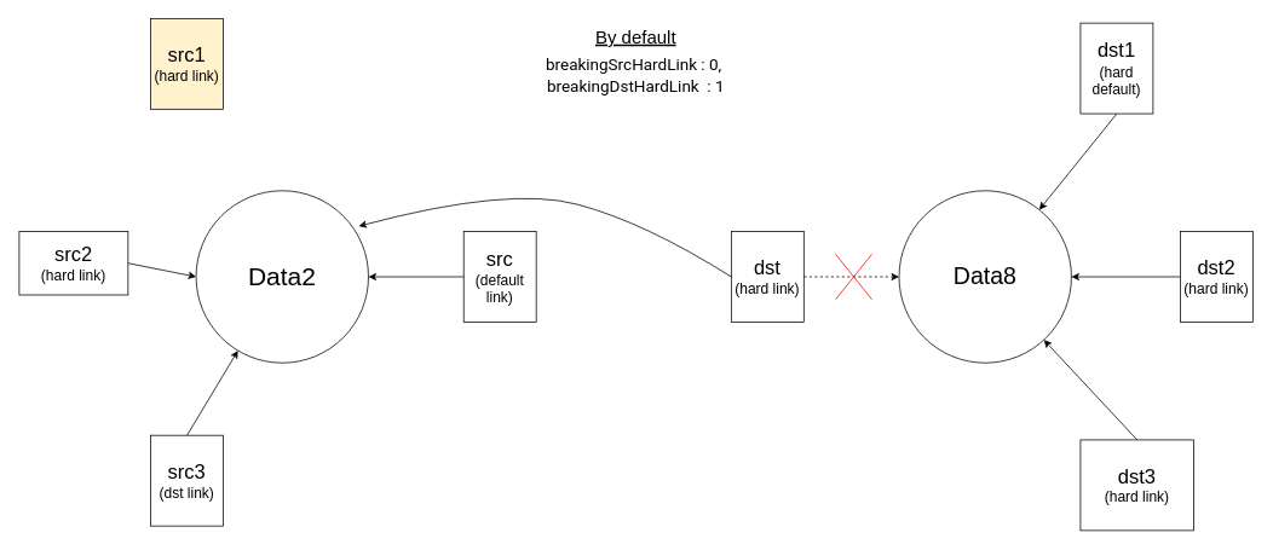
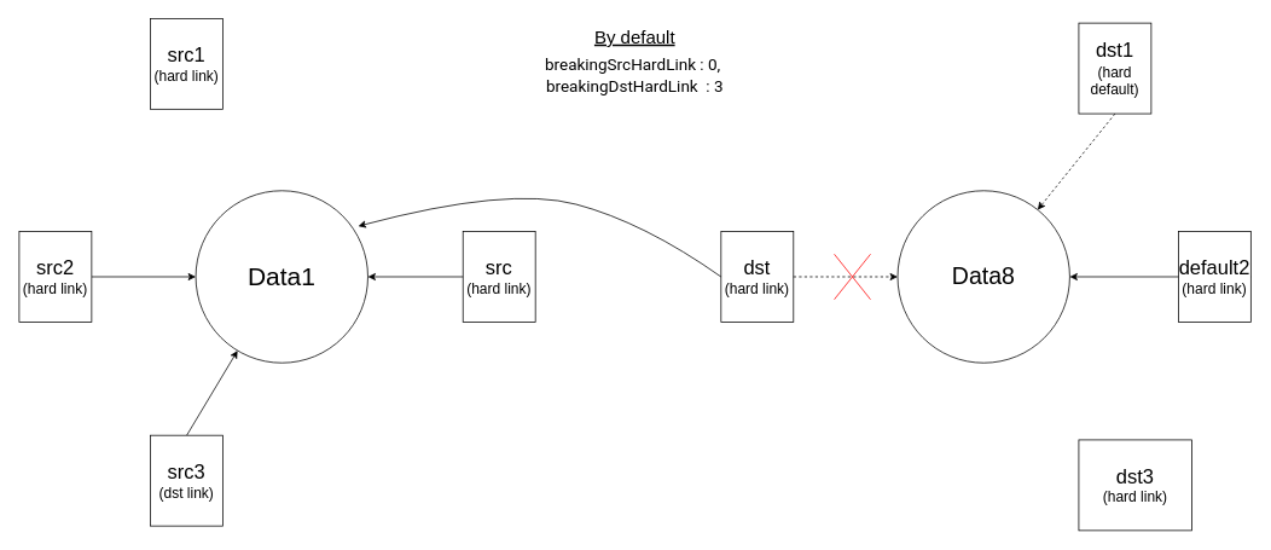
- <mxCell id="19" value="&lt;font&gt;&lt;font style=&quot;font-size: 20px&quot;&gt;&lt;u style=&quot;line-height: 200%&quot;&gt;By default&lt;/u&gt;&lt;/font&gt;&lt;br&gt;&lt;/font&gt;&lt;div style=&quot;text-align: center ; font-size: 18px&quot;&gt;&lt;span style=&quot;font-family: &amp;#34;roboto&amp;#34; , &amp;#34;arial&amp;#34; , sans-serif ; text-align: left&quot;&gt;&lt;font style=&quot;font-size: 18px&quot;&gt;breakingSrcHardLink : 0,&amp;nbsp;&lt;/font&gt;&lt;/span&gt;&lt;/div&gt;&lt;div style=&quot;text-align: center ; font-size: 18px&quot;&gt;&lt;span style=&quot;font-family: &amp;#34;roboto&amp;#34; , &amp;#34;arial&amp;#34; , sans-serif ; text-align: left&quot;&gt;&lt;font style=&quot;font-size: 18px&quot;&gt;breakingDstHardLink&amp;nbsp; : 1&lt;/font&gt;&lt;/span&gt;&lt;span style=&quot;font-size: 13px ; color: rgb(38 , 50 , 56) ; font-family: &amp;#34;roboto&amp;#34; , &amp;#34;arial&amp;#34; , sans-serif ; text-align: left&quot;&gt;&lt;br&gt;&lt;/span&gt;&lt;/div&gt;" style="text;html=1;strokeColor=none;fillColor=none;align=center;verticalAlign=middle;whiteSpace=wrap;rounded=0;" vertex="1" parent="1"><mxGeometry x="550" y="25" width="300" height="75" as="geometry" /></mxCell>
+ <mxCell id="19" value="&lt;font&gt;&lt;font style=&quot;font-size: 20px&quot;&gt;&lt;u style=&quot;line-height: 200%&quot;&gt;By default&lt;/u&gt;&lt;/font&gt;&lt;br&gt;&lt;/font&gt;&lt;div style=&quot;text-align: center ; font-size: 18px&quot;&gt;&lt;span style=&quot;font-family: &amp;#34;roboto&amp;#34; , &amp;#34;arial&amp;#34; , sans-serif ; text-align: left&quot;&gt;&lt;font style=&quot;font-size: 18px&quot;&gt;breakingSrcHardLink : 0,&amp;nbsp;&lt;/font&gt;&lt;/span&gt;&lt;/div&gt;&lt;div style=&quot;text-align: center ; font-size: 18px&quot;&gt;&lt;span style=&quot;font-family: &amp;#34;roboto&amp;#34; , &amp;#34;arial&amp;#34; , sans-serif ; text-align: left&quot;&gt;&lt;font style=&quot;font-size: 18px&quot;&gt;breakingDstHardLink&amp;nbsp; : 3&lt;/font&gt;&lt;/span&gt;&lt;span style=&quot;font-size: 13px ; color: rgb(38 , 50 , 56) ; font-family: &amp;#34;roboto&amp;#34; , &amp;#34;arial&amp;#34; , sans-serif ; text-align: left&quot;&gt;&lt;br&gt;&lt;/span&gt;&lt;/div&gt;" style="text;html=1;strokeColor=none;fillColor=none;align=center;verticalAlign=middle;whiteSpace=wrap;rounded=0;" vertex="1" parent="1"><mxGeometry x="550" y="25" width="300" height="75" as="geometry" /></mxCell>
- <mxCell id="7" value="&lt;font&gt;&lt;font style=&quot;font-size: 22px&quot;&gt;src1&lt;/font&gt;&lt;br&gt;&lt;font style=&quot;font-size: 16px&quot;&gt;(hard link)&lt;/font&gt;&lt;br&gt;&lt;/font&gt;" style="rounded=0;whiteSpace=wrap;html=1;fillColor=#fff2cc;" parent="1" vertex="1"><mxGeometry x="165" y="20" width="80" height="100" as="geometry" /></mxCell>
+ <mxCell id="7" value="&lt;font&gt;&lt;font style=&quot;font-size: 22px&quot;&gt;src1&lt;/font&gt;&lt;br&gt;&lt;font style=&quot;font-size: 16px&quot;&gt;(hard link)&lt;/font&gt;&lt;br&gt;&lt;/font&gt;" style="rounded=0;whiteSpace=wrap;html=1;" parent="1" vertex="1"><mxGeometry x="165" y="20" width="80" height="100" as="geometry" /></mxCell>
- <mxCell id="14" value="" style="endArrow=classic;html=1;exitX=0.5;exitY=1;exitDx=0;exitDy=0;" parent="1" source="16" target="10" edge="1"><mxGeometry width="50" height="50" relative="1" as="geometry"><mxPoint x="1255" y="165" as="sourcePoint" /><mxPoint x="1510" y="275" as="targetPoint" /></mxGeometry></mxCell>
+ <mxCell id="14" value="" style="endArrow=classic;html=1;exitX=0.5;exitY=1;exitDx=0;exitDy=0;dashed=1;" parent="1" source="16" target="10" edge="1"><mxGeometry width="50" height="50" relative="1" as="geometry"><mxPoint x="1255" y="165" as="sourcePoint" /><mxPoint x="1510" y="275" as="targetPoint" /></mxGeometry></mxCell>
- <mxCell id="8" value="&lt;font&gt;&lt;font style=&quot;font-size: 22px&quot;&gt;src2&lt;/font&gt;&lt;br&gt;&lt;font style=&quot;font-size: 16px&quot;&gt;(hard link)&lt;/font&gt;&lt;br&gt;&lt;/font&gt;" style="rounded=0;whiteSpace=wrap;html=1;" parent="1" vertex="1"><mxGeometry x="20" y="255" width="120" height="70" as="geometry" /></mxCell>
+ <mxCell id="8" value="&lt;font&gt;&lt;font style=&quot;font-size: 22px&quot;&gt;src2&lt;/font&gt;&lt;br&gt;&lt;font style=&quot;font-size: 16px&quot;&gt;(hard link)&lt;/font&gt;&lt;br&gt;&lt;/font&gt;" style="rounded=0;whiteSpace=wrap;html=1;" parent="1" vertex="1"><mxGeometry x="20" y="255" width="80" height="100" as="geometry" /></mxCell>
- <mxCell id="2" value="&lt;font style=&quot;font-size: 28px&quot;&gt;Data2&lt;/font&gt;" style="ellipse;whiteSpace=wrap;html=1;aspect=fixed;" parent="1" vertex="1"><mxGeometry x="215" y="210" width="190" height="190" as="geometry" /></mxCell>
+ <mxCell id="2" value="&lt;font style=&quot;font-size: 28px&quot;&gt;Data1&lt;/font&gt;" style="ellipse;whiteSpace=wrap;html=1;aspect=fixed;" parent="1" vertex="1"><mxGeometry x="215" y="210" width="190" height="190" as="geometry" /></mxCell>
- <mxCell id="3" value="&lt;font&gt;&lt;font style=&quot;font-size: 22px&quot;&gt;src&lt;/font&gt;&lt;br&gt;&lt;font style=&quot;font-size: 16px&quot;&gt;(default link)&lt;/font&gt;&lt;br&gt;&lt;/font&gt;" style="rounded=0;whiteSpace=wrap;html=1;" parent="1" vertex="1"><mxGeometry x="510" y="255" width="80" height="100" as="geometry" /></mxCell>
+ <mxCell id="3" value="&lt;font&gt;&lt;font style=&quot;font-size: 22px&quot;&gt;src&lt;/font&gt;&lt;br&gt;&lt;font style=&quot;font-size: 16px&quot;&gt;(hard link)&lt;/font&gt;&lt;br&gt;&lt;/font&gt;" style="rounded=0;whiteSpace=wrap;html=1;" parent="1" vertex="1"><mxGeometry x="510" y="255" width="80" height="100" as="geometry" /></mxCell>
- <mxCell id="11" value="&lt;font&gt;&lt;span style=&quot;font-size: 22px&quot;&gt;dst&lt;/span&gt;&lt;br&gt;&lt;font style=&quot;font-size: 16px&quot;&gt;(hard link)&lt;/font&gt;&lt;br&gt;&lt;/font&gt;" style="rounded=0;whiteSpace=wrap;html=1;" parent="1" vertex="1"><mxGeometry x="805" y="255" width="80" height="100" as="geometry" /></mxCell>
+ <mxCell id="11" value="&lt;font&gt;&lt;span style=&quot;font-size: 22px&quot;&gt;dst&lt;/span&gt;&lt;br&gt;&lt;font style=&quot;font-size: 16px&quot;&gt;(hard link)&lt;/font&gt;&lt;br&gt;&lt;/font&gt;" style="rounded=0;whiteSpace=wrap;html=1;" parent="1" vertex="1"><mxGeometry x="795" y="255" width="80" height="100" as="geometry" /></mxCell>
- <mxCell id="17" value="&lt;font&gt;&lt;font style=&quot;font-size: 22px&quot;&gt;dst2&lt;/font&gt;&lt;br&gt;&lt;font style=&quot;font-size: 16px&quot;&gt;(hard link)&lt;/font&gt;&lt;br&gt;&lt;/font&gt;" style="rounded=0;whiteSpace=wrap;html=1;" parent="1" vertex="1"><mxGeometry x="1300" y="255" width="80" height="100" as="geometry" /></mxCell>
+ <mxCell id="17" value="&lt;font&gt;&lt;font style=&quot;font-size: 22px&quot;&gt;default2&lt;/font&gt;&lt;br&gt;&lt;font style=&quot;font-size: 16px&quot;&gt;(hard link)&lt;/font&gt;&lt;br&gt;&lt;/font&gt;" style="rounded=0;whiteSpace=wrap;html=1;" parent="1" vertex="1"><mxGeometry x="1300" y="255" width="80" height="100" as="geometry" /></mxCell>
- <mxCell id="12" value="" style="endArrow=classic;html=1;exitX=0.5;exitY=0;exitDx=0;exitDy=0;" parent="1" source="18" target="10" edge="1"><mxGeometry width="50" height="50" relative="1" as="geometry"><mxPoint x="1255" y="395" as="sourcePoint" /><mxPoint x="1510" y="275" as="targetPoint" /></mxGeometry></mxCell>
